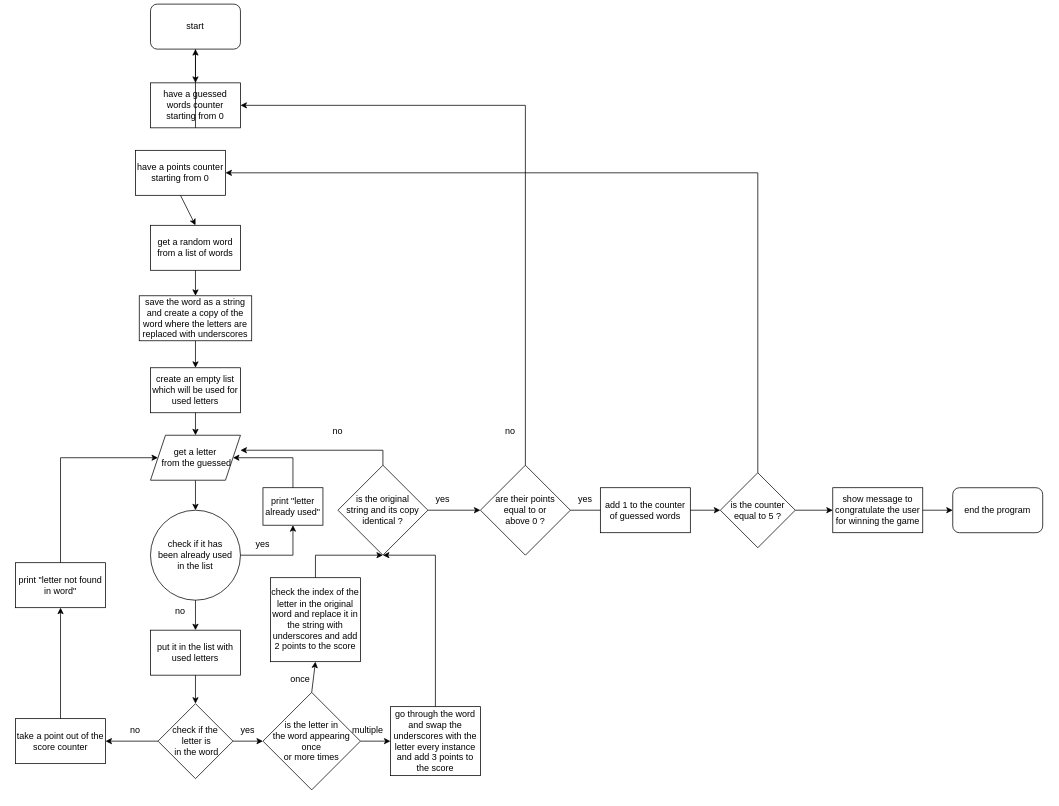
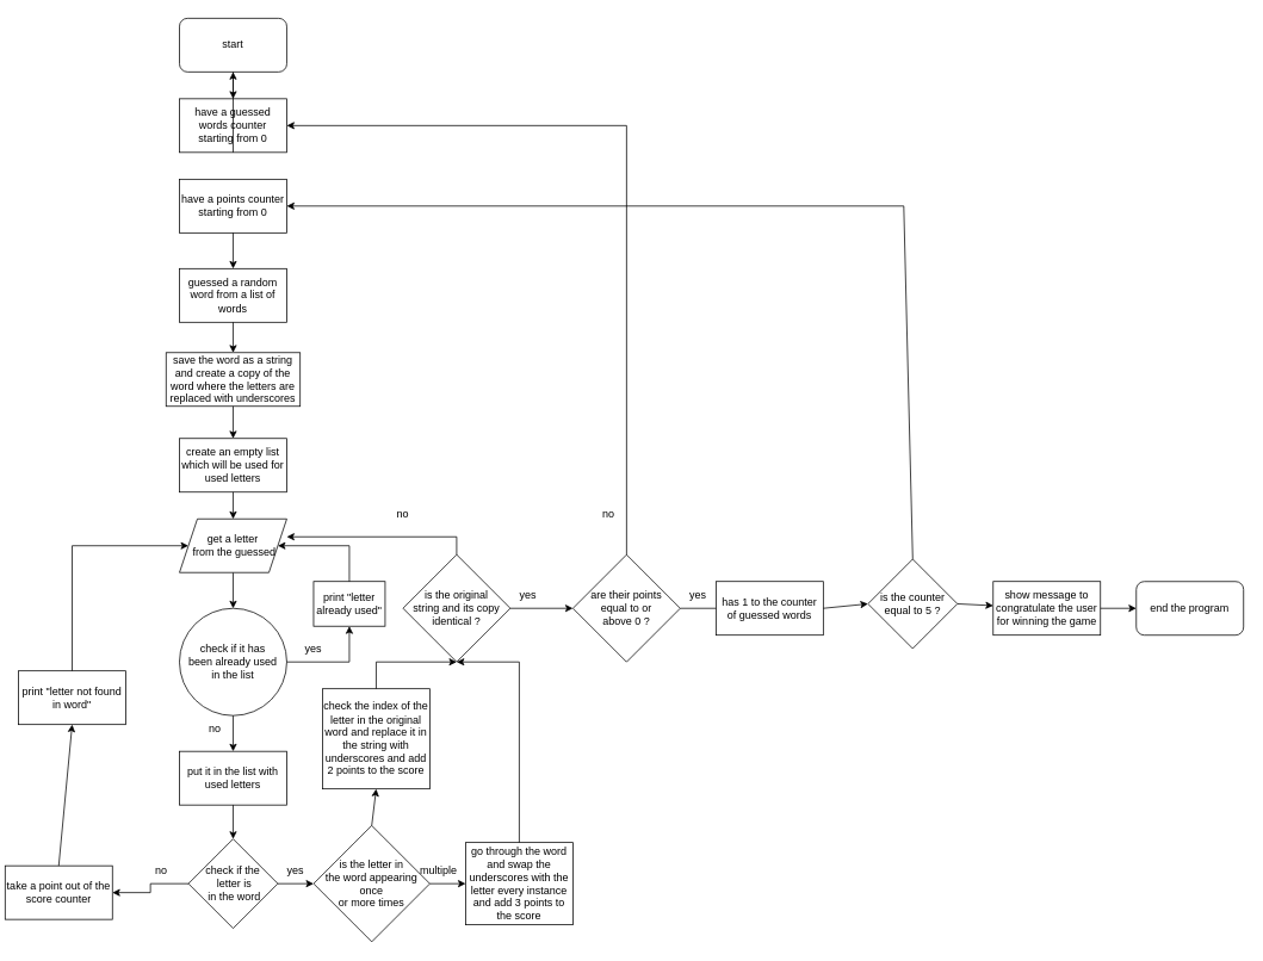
- <mxCell id="2" value="start" style="rounded=1;whiteSpace=wrap;html=1;" parent="1" vertex="1"><mxGeometry x="200" y="5" width="120" height="60" as="geometry" /></mxCell>
+ <mxCell id="2" value="start" style="rounded=1;whiteSpace=wrap;html=1;" parent="1" vertex="1"><mxGeometry x="200" y="20" width="120" height="60" as="geometry" /></mxCell>
- <mxCell id="40" value="have a points counter starting from 0" style="rounded=0;whiteSpace=wrap;html=1;" parent="1" vertex="1"><mxGeometry x="180" y="200" width="120" height="60" as="geometry" /></mxCell>
+ <mxCell id="40" value="have a points counter starting from 0" style="rounded=0;whiteSpace=wrap;html=1;" parent="1" vertex="1"><mxGeometry x="200" y="200" width="120" height="60" as="geometry" /></mxCell>
- <mxCell id="4" value="get a random word from a list of words" style="rounded=0;whiteSpace=wrap;html=1;" parent="1" vertex="1"><mxGeometry x="200" y="300" width="120" height="60" as="geometry" /></mxCell>
+ <mxCell id="4" value="guessed a random word from a list of words" style="rounded=0;whiteSpace=wrap;html=1;" parent="1" vertex="1"><mxGeometry x="200" y="300" width="120" height="60" as="geometry" /></mxCell>
- <mxCell id="46" value="add 1 to the counter of guessed words" style="rounded=0;whiteSpace=wrap;html=1;" parent="1" vertex="1"><mxGeometry x="800" y="650" width="120" height="60" as="geometry" /></mxCell>
+ <mxCell id="46" value="has 1 to the counter of guessed words" style="rounded=0;whiteSpace=wrap;html=1;" parent="1" vertex="1"><mxGeometry x="800" y="650" width="120" height="60" as="geometry" /></mxCell>
- <mxCell id="48" value="is the counter equal to 5 ?" style="rhombus;whiteSpace=wrap;html=1;" parent="1" vertex="1"><mxGeometry x="960" y="630" width="100" height="100" as="geometry" /></mxCell>
+ <mxCell id="48" value="is the counter equal to 5 ?" style="rhombus;whiteSpace=wrap;html=1;" parent="1" vertex="1"><mxGeometry x="970" y="625" width="100" height="100" as="geometry" /></mxCell>
- <mxCell id="42" value="once" style="text;html=1;strokeColor=none;fillColor=none;align=center;verticalAlign=middle;whiteSpace=wrap;rounded=0;" parent="1" vertex="1"><mxGeometry x="370" y="890" width="60" height="30" as="geometry" /></mxCell>
- <mxCell id="10" value="take a point out of the score counter" style="whiteSpace=wrap;html=1;rounded=0;" parent="1" vertex="1"><mxGeometry x="20" y="958" width="120" height="60" as="geometry" /></mxCell>
+ <mxCell id="10" value="take a point out of the score counter" style="whiteSpace=wrap;html=1;rounded=0;" parent="1" vertex="1"><mxGeometry x="5" y="968" width="120" height="60" as="geometry" /></mxCell>
